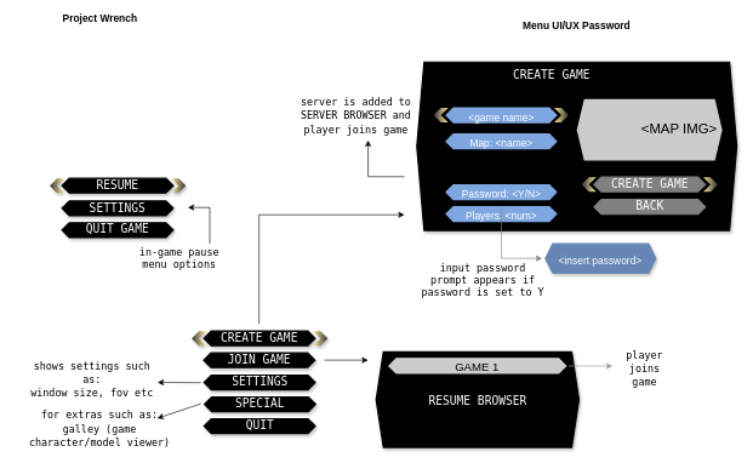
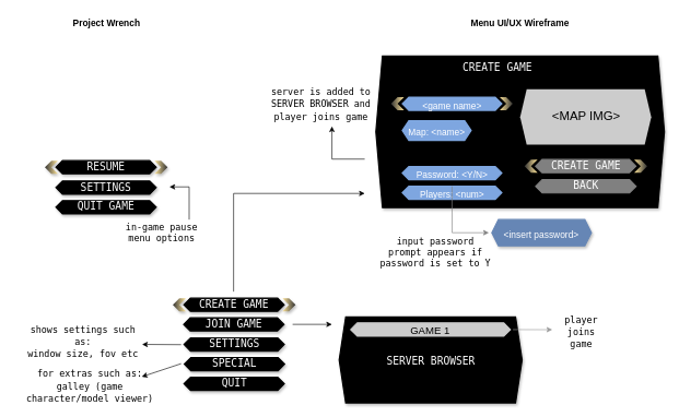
- <mxCell id="2" value="&lt;h3&gt;&lt;font style=&quot;font-size: 14px;&quot;&gt;Project Wrench&lt;/font&gt;&lt;/h3&gt;" style="text;strokeColor=none;align=center;fillColor=none;html=1;verticalAlign=middle;whiteSpace=wrap;rounded=0;fontSize=6;" parent="1" vertex="1"><mxGeometry x="81.12" y="10" width="112" height="30" as="geometry" /></mxCell>
+ <mxCell id="2" value="&lt;h3&gt;&lt;font style=&quot;font-size: 14px;&quot;&gt;Project Wrench&lt;/font&gt;&lt;/h3&gt;" style="text;strokeColor=none;align=center;fillColor=none;html=1;verticalAlign=middle;whiteSpace=wrap;rounded=0;fontSize=6;" parent="1" vertex="1"><mxGeometry x="106.12" y="20" width="112" height="30" as="geometry" /></mxCell>
- <mxCell id="3" value="&lt;h3&gt;&lt;font style=&quot;font-size: 14px;&quot;&gt;Menu UI/UX Password&lt;/font&gt;&lt;/h3&gt;" style="text;strokeColor=none;align=center;fillColor=none;html=1;verticalAlign=middle;whiteSpace=wrap;rounded=0;fontSize=6;" parent="1" vertex="1"><mxGeometry x="713.62" y="20" width="157" height="30" as="geometry" /></mxCell>
+ <mxCell id="3" value="&lt;h3&gt;&lt;font style=&quot;font-size: 14px;&quot;&gt;Menu UI/UX Wireframe&lt;/font&gt;&lt;/h3&gt;" style="text;strokeColor=none;align=center;fillColor=none;html=1;verticalAlign=middle;whiteSpace=wrap;rounded=0;fontSize=6;" parent="1" vertex="1"><mxGeometry x="713.62" y="20" width="157" height="30" as="geometry" /></mxCell>
- <mxCell id="46" value="&lt;font style=&quot;font-size: 19px;&quot;&gt;&amp;lt;MAP IMG&amp;gt;&lt;/font&gt;" style="text;strokeColor=none;align=center;fillColor=none;html=1;verticalAlign=middle;whiteSpace=wrap;rounded=0;fontSize=9;fontColor=#000000;" parent="1" vertex="1"><mxGeometry x="878.6" y="155.17" width="108.75" height="46.07" as="geometry" /></mxCell>
+ <mxCell id="46" value="&lt;font style=&quot;font-size: 19px;&quot;&gt;&amp;lt;MAP IMG&amp;gt;&lt;/font&gt;" style="text;strokeColor=none;align=center;fillColor=none;html=1;verticalAlign=middle;whiteSpace=wrap;rounded=0;fontSize=9;fontColor=#000000;" parent="1" vertex="1"><mxGeometry x="838.6" y="155.17" width="108.75" height="46.07" as="geometry" /></mxCell>
- <mxCell id="48" value="&lt;font style=&quot;font-size: 14px;&quot;&gt;Map: &amp;lt;name&amp;gt;&lt;/font&gt;" style="shape=hexagon;perimeter=hexagonPerimeter2;whiteSpace=wrap;html=1;fixedSize=1;labelBackgroundColor=#none;labelBorderColor=none;strokeColor=#7EA6E0;strokeWidth=2;fontSize=24;fontColor=#FFFFFF;fillColor=#7EA6E0;gradientColor=none;size=10;shadow=1;" parent="1" vertex="1"><mxGeometry x="612.81" y="183.93" width="151.69" height="20.14" as="geometry" /></mxCell>
+ <mxCell id="48" value="&lt;font style=&quot;font-size: 14px;&quot;&gt;Map: &amp;lt;name&amp;gt;&lt;/font&gt;" style="shape=hexagon;perimeter=hexagonPerimeter2;whiteSpace=wrap;html=1;fixedSize=1;labelBackgroundColor=#none;labelBorderColor=none;strokeColor=#7EA6E0;strokeWidth=2;fontSize=24;fontColor=#FFFFFF;fillColor=#7EA6E0;gradientColor=none;size=10;shadow=1;" parent="1" vertex="1"><mxGeometry x="612.81" y="183.93" width="105" height="30" as="geometry" /></mxCell>
- <mxCell id="14" value="&lt;font style=&quot;font-size: 16px;&quot; face=&quot;monospace&quot; color=&quot;#ffffff&quot;&gt;RESUME BROWSER&lt;/font&gt;" style="shape=hexagon;perimeter=hexagonPerimeter2;whiteSpace=wrap;html=1;fixedSize=1;labelBackgroundColor=#none;labelBorderColor=none;strokeColor=#000000;strokeWidth=2;fontSize=24;fontColor=#FFFFFF;fillColor=#000000;gradientColor=none;size=10;shadow=1;" parent="1" vertex="1"><mxGeometry x="516.5" y="483.86" width="279" height="131.14" as="geometry" /></mxCell>
+ <mxCell id="14" value="&lt;font style=&quot;font-size: 16px;&quot; face=&quot;monospace&quot; color=&quot;#ffffff&quot;&gt;SERVER BROWSER&lt;/font&gt;" style="shape=hexagon;perimeter=hexagonPerimeter2;whiteSpace=wrap;html=1;fixedSize=1;labelBackgroundColor=#none;labelBorderColor=none;strokeColor=#000000;strokeWidth=2;fontSize=24;fontColor=#FFFFFF;fillColor=#000000;gradientColor=none;size=10;shadow=1;" parent="1" vertex="1"><mxGeometry x="516.5" y="483.86" width="279" height="131.14" as="geometry" /></mxCell>
